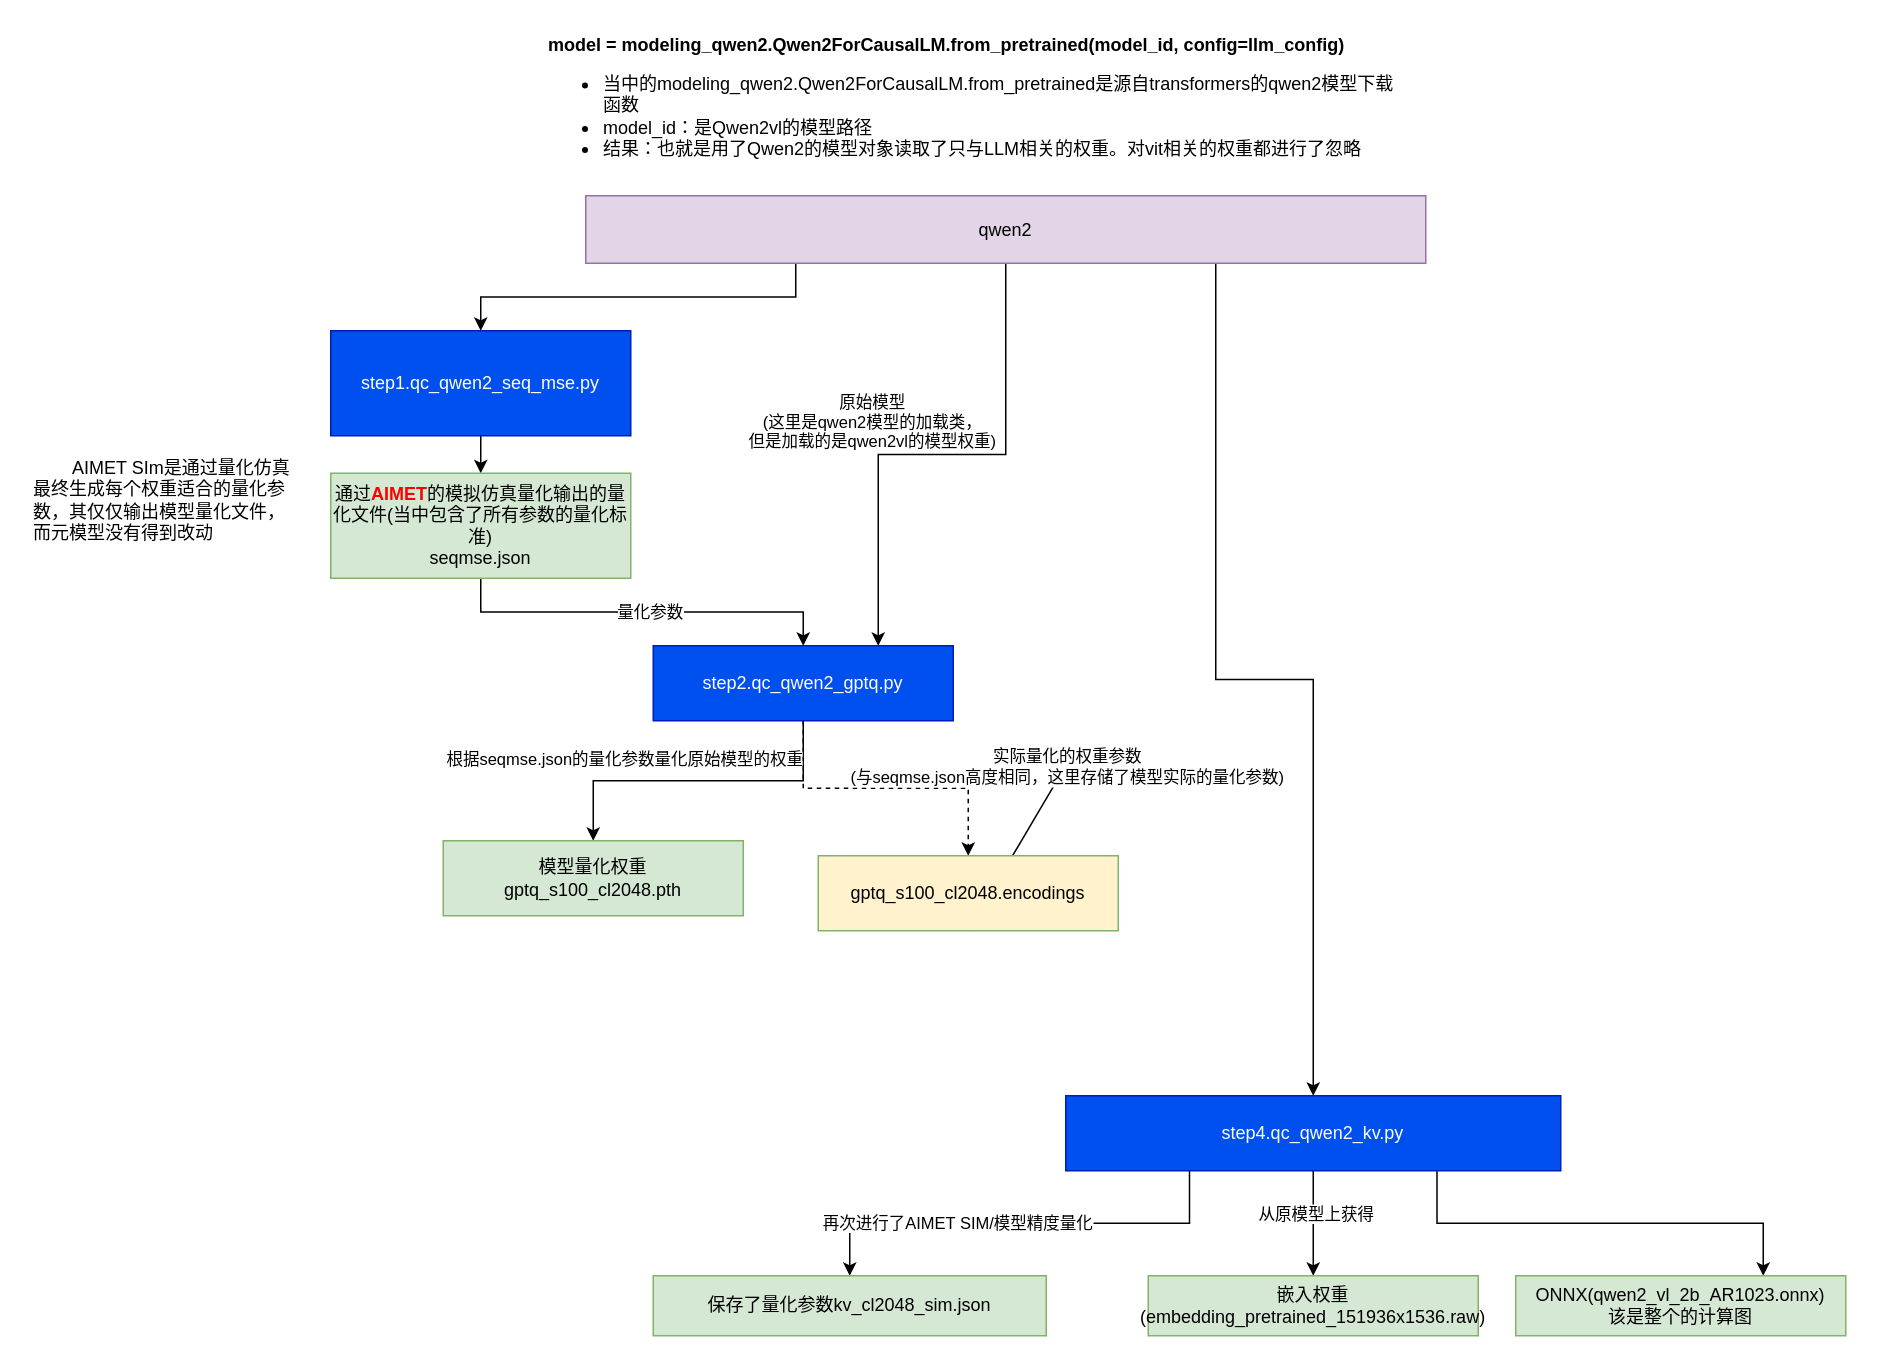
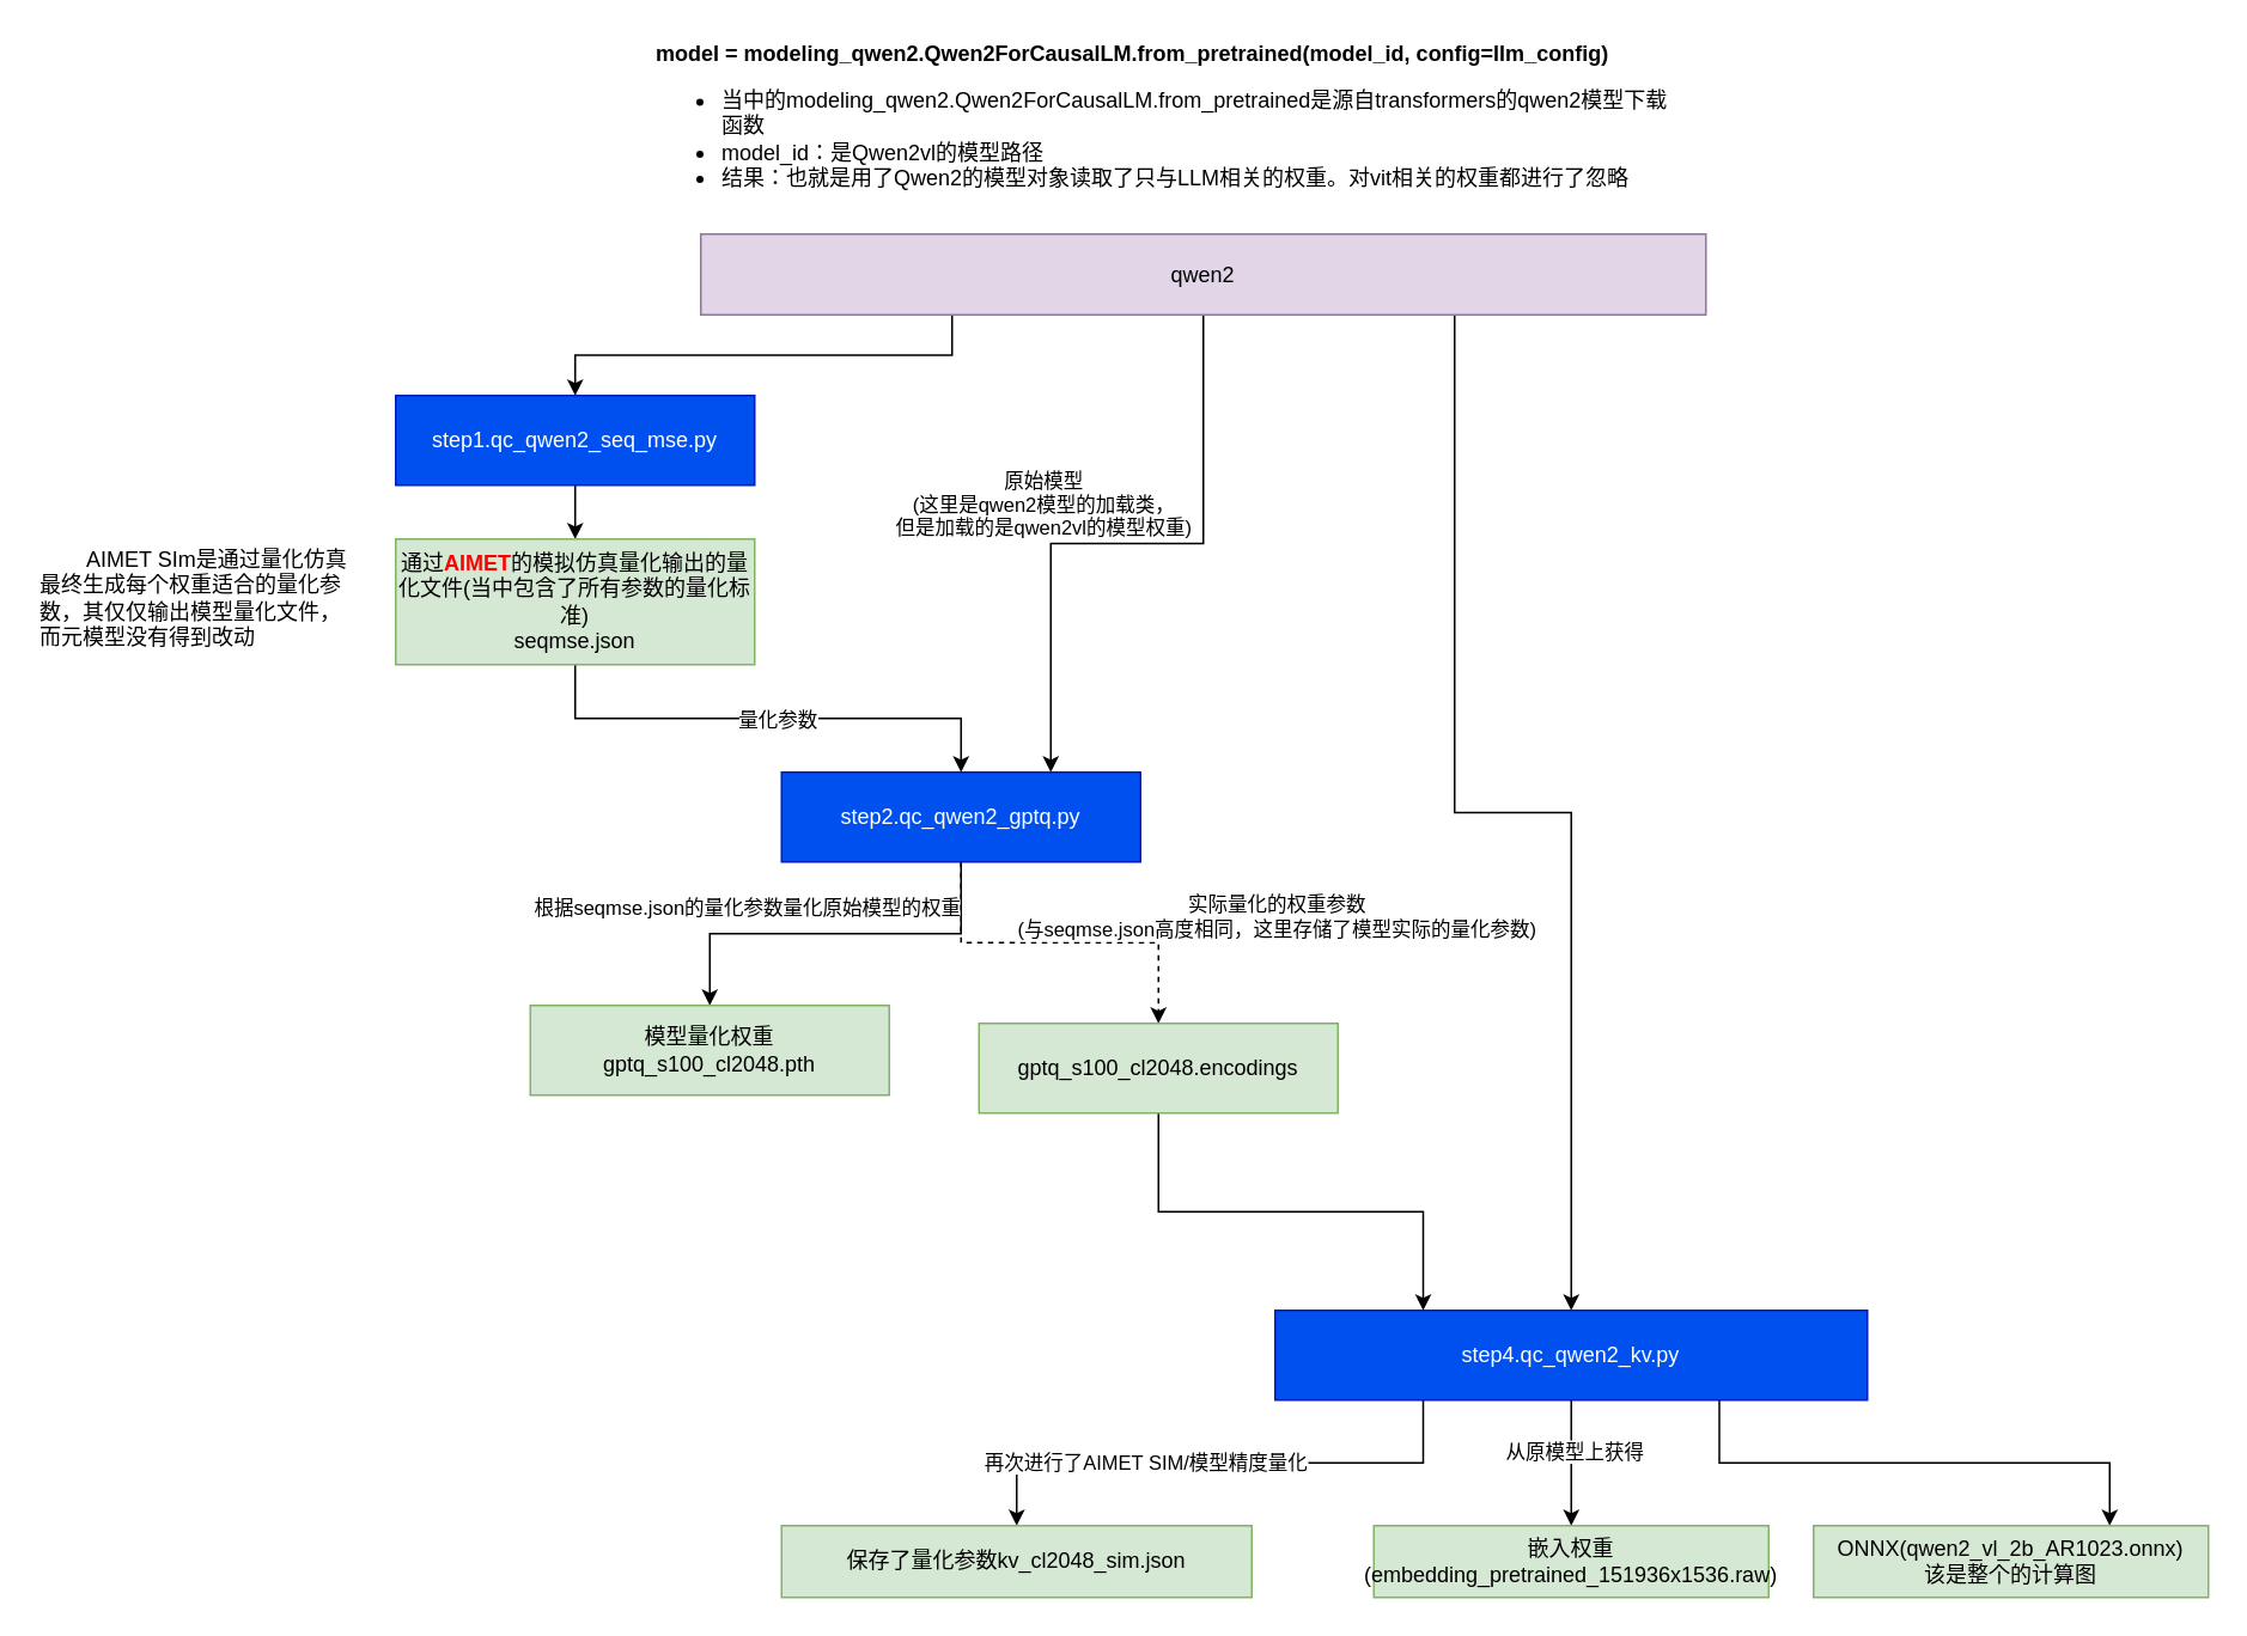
- <mxCell id="3" value="step1.qc_qwen2_seq_mse.py" style="rounded=0;whiteSpace=wrap;html=1;fillColor=#0050ef;fontColor=#ffffff;strokeColor=#001DBC;" vertex="1" parent="1"><mxGeometry x="220" y="220" width="200" height="70" as="geometry" /></mxCell>
+ <mxCell id="3" value="step1.qc_qwen2_seq_mse.py" style="rounded=0;whiteSpace=wrap;html=1;fillColor=#0050ef;fontColor=#ffffff;strokeColor=#001DBC;" vertex="1" parent="1"><mxGeometry x="220" y="220" width="200" height="50" as="geometry" /></mxCell>
- <mxCell id="6" value="通过&lt;b&gt;&lt;font style=&quot;color: rgb(255, 0, 0);&quot;&gt;AIMET&lt;/font&gt;&lt;/b&gt;的模拟仿真量化输出的量化文件(当中包含了所有参数的量化标准)&lt;br&gt;seqmse.json" style="rounded=0;whiteSpace=wrap;html=1;fillColor=#d5e8d4;strokeColor=#82b366;" vertex="1" parent="1"><mxGeometry x="220" y="315" width="200" height="70" as="geometry" /></mxCell>
+ <mxCell id="6" value="通过&lt;b&gt;&lt;font style=&quot;color: rgb(255, 0, 0);&quot;&gt;AIMET&lt;/font&gt;&lt;/b&gt;的模拟仿真量化输出的量化文件(当中包含了所有参数的量化标准)&lt;br&gt;seqmse.json" style="rounded=0;whiteSpace=wrap;html=1;fillColor=#d5e8d4;strokeColor=#82b366;" vertex="1" parent="1"><mxGeometry x="220" y="300" width="200" height="70" as="geometry" /></mxCell>
- <mxCell id="19" style="edgeStyle=orthogonalEdgeStyle;rounded=0;orthogonalLoop=1;jettySize=auto;html=1;exitX=0.5;exitY=1;exitDx=0;exitDy=0;" edge="1" parent="1" source="20" target="21"><mxGeometry relative="1" as="geometry" /></mxCell>
+ <mxCell id="19" style="edgeStyle=orthogonalEdgeStyle;rounded=0;orthogonalLoop=1;jettySize=auto;html=1;exitX=0.5;exitY=1;exitDx=0;exitDy=0;entryX=0.25;entryY=0;entryDx=0;entryDy=0;" edge="1" parent="1" source="20" target="27"><mxGeometry relative="1" as="geometry" /></mxCell>
- <mxCell id="20" value="gptq_s100_cl2048.encodings" style="rounded=0;whiteSpace=wrap;html=1;fillColor=#fff2cc;strokeColor=#82b366;" vertex="1" parent="1"><mxGeometry x="545" y="570" width="200" height="50" as="geometry" /></mxCell>
+ <mxCell id="20" value="gptq_s100_cl2048.encodings" style="rounded=0;whiteSpace=wrap;html=1;fillColor=#d5e8d4;strokeColor=#82b366;" vertex="1" parent="1"><mxGeometry x="545" y="570" width="200" height="50" as="geometry" /></mxCell>
